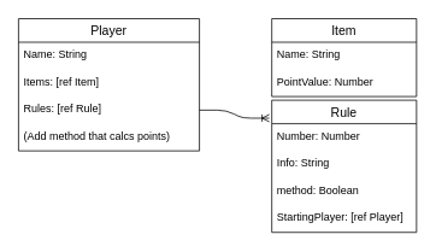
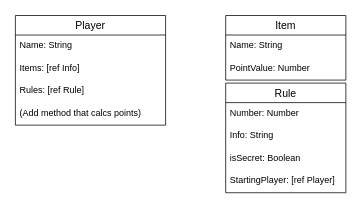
- <mxCell id="4" value="Items: [ref Item]" style="text;strokeColor=none;fillColor=none;spacingLeft=4;spacingRight=4;overflow=hidden;rotatable=0;points=[[0,0.5],[1,0.5]];portConstraint=eastwest;fontSize=12;" parent="2" vertex="1"><mxGeometry y="56" width="200" height="30" as="geometry" /></mxCell>
+ <mxCell id="4" value="Items: [ref Info]" style="text;strokeColor=none;fillColor=none;spacingLeft=4;spacingRight=4;overflow=hidden;rotatable=0;points=[[0,0.5],[1,0.5]];portConstraint=eastwest;fontSize=12;" parent="2" vertex="1"><mxGeometry y="56" width="200" height="30" as="geometry" /></mxCell>
- <mxCell id="15" value="" style="edgeStyle=entityRelationEdgeStyle;fontSize=12;html=1;endArrow=ERoneToMany;exitX=1;exitY=0.5;exitDx=0;exitDy=0;entryX=-0.017;entryY=0.136;entryDx=0;entryDy=0;entryPerimeter=0;" parent="1" source="5" target="10" edge="1"><mxGeometry width="100" height="100" relative="1" as="geometry"><mxPoint x="270" y="320" as="sourcePoint" /><mxPoint x="370" y="220" as="targetPoint" /></mxGeometry></mxCell>
- <mxCell id="13" value="method: Boolean" style="text;strokeColor=none;fillColor=none;spacingLeft=4;spacingRight=4;overflow=hidden;rotatable=0;points=[[0,0.5],[1,0.5]];portConstraint=eastwest;fontSize=12;" parent="10" vertex="1"><mxGeometry y="86" width="160" height="30" as="geometry" /></mxCell>
+ <mxCell id="13" value="isSecret: Boolean" style="text;strokeColor=none;fillColor=none;spacingLeft=4;spacingRight=4;overflow=hidden;rotatable=0;points=[[0,0.5],[1,0.5]];portConstraint=eastwest;fontSize=12;" parent="10" vertex="1"><mxGeometry y="86" width="160" height="30" as="geometry" /></mxCell>
